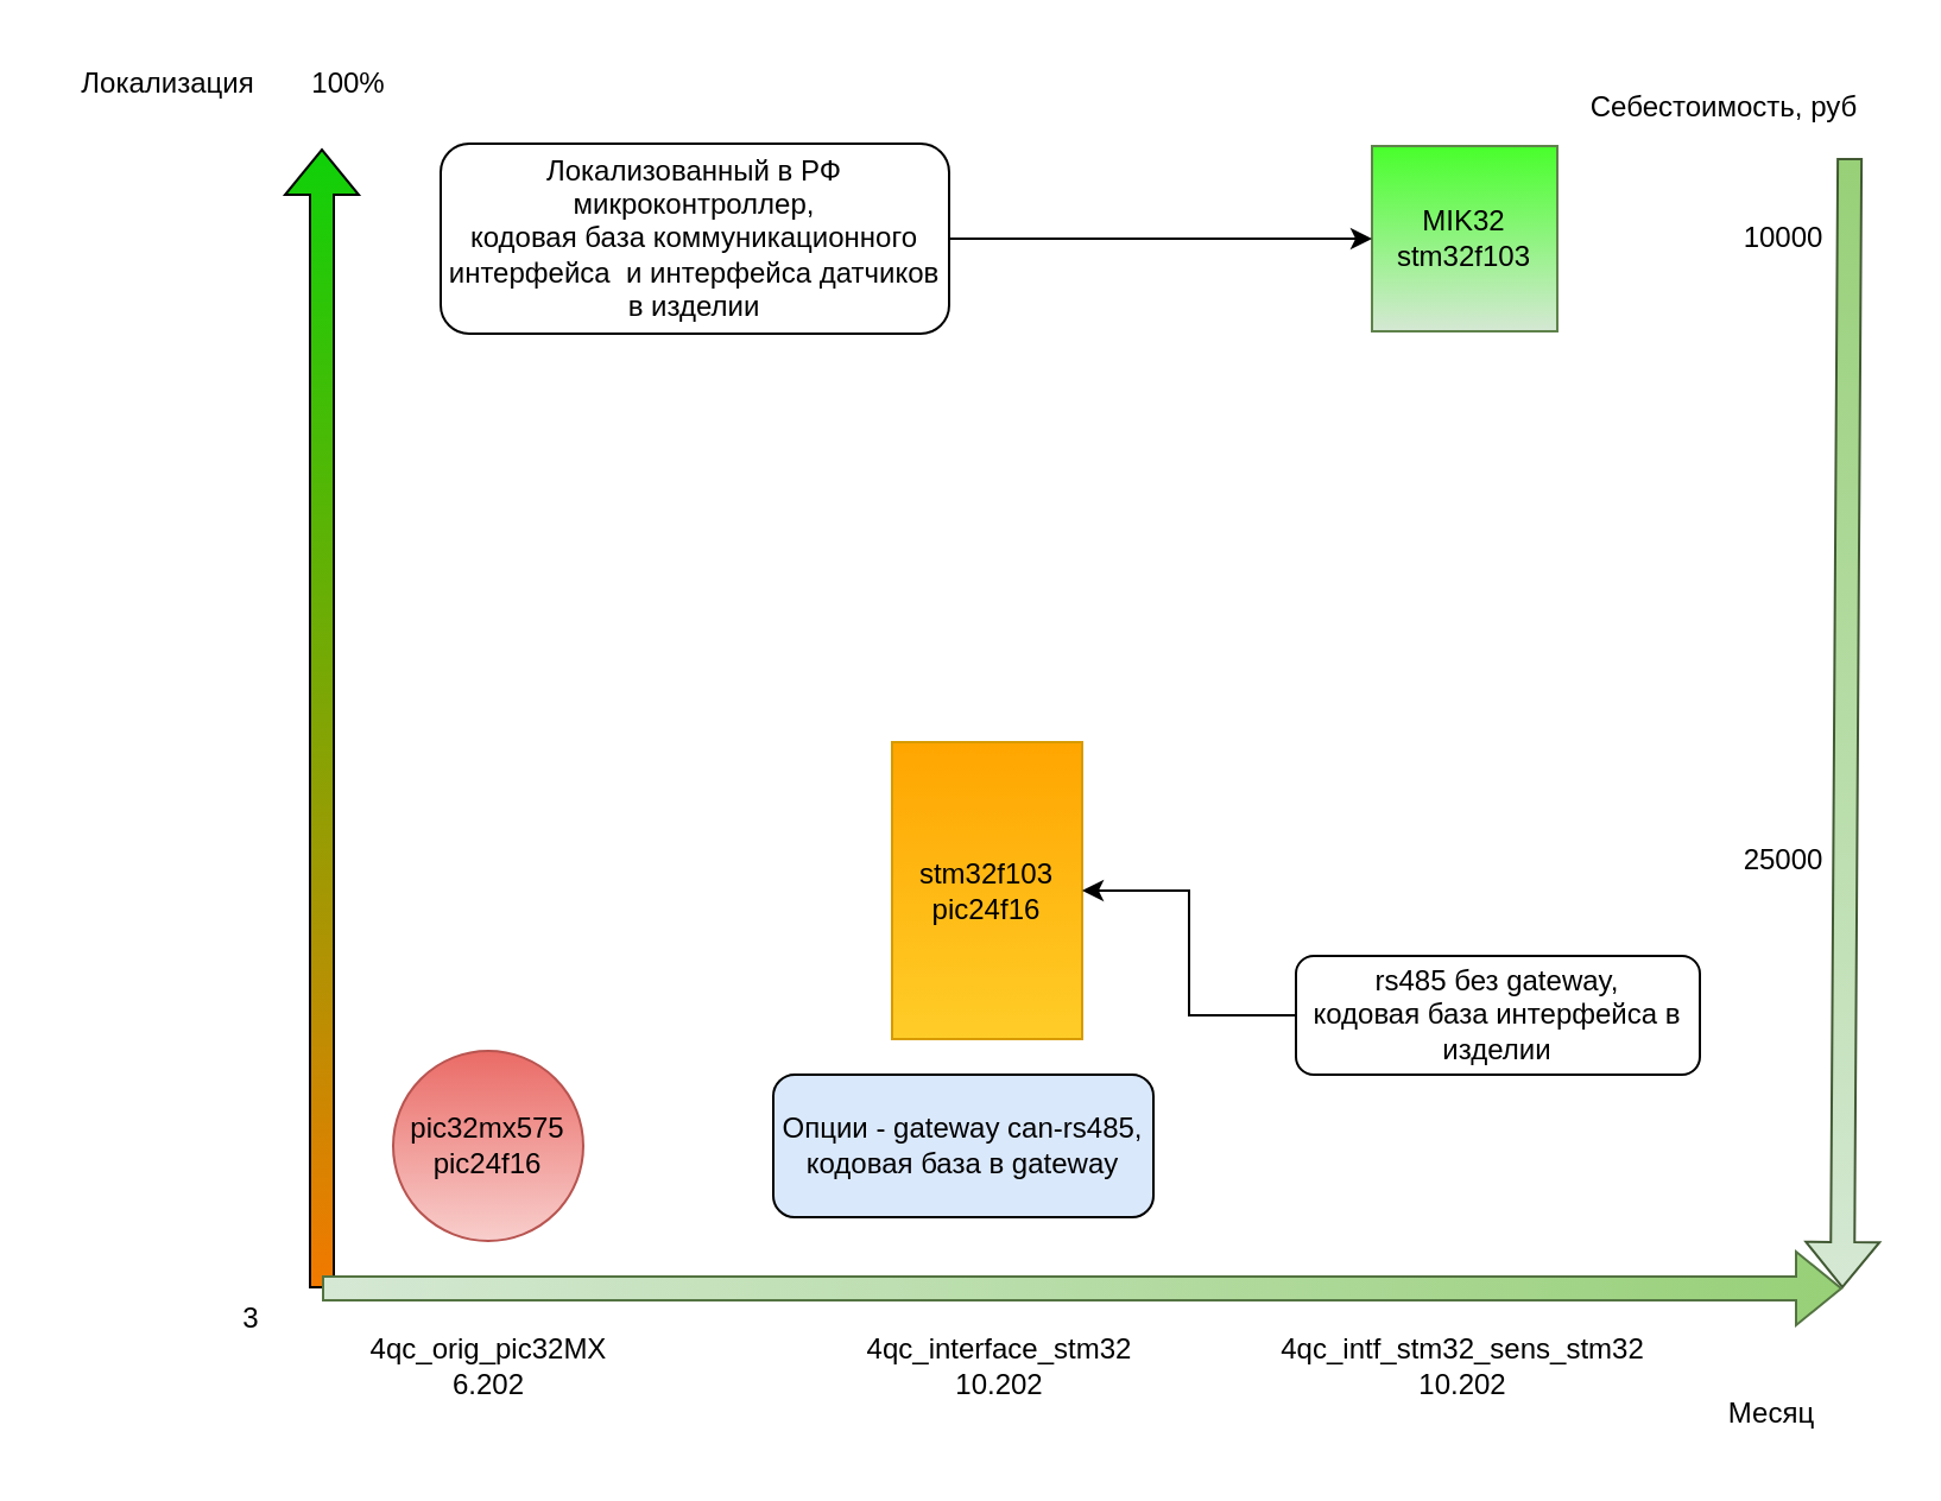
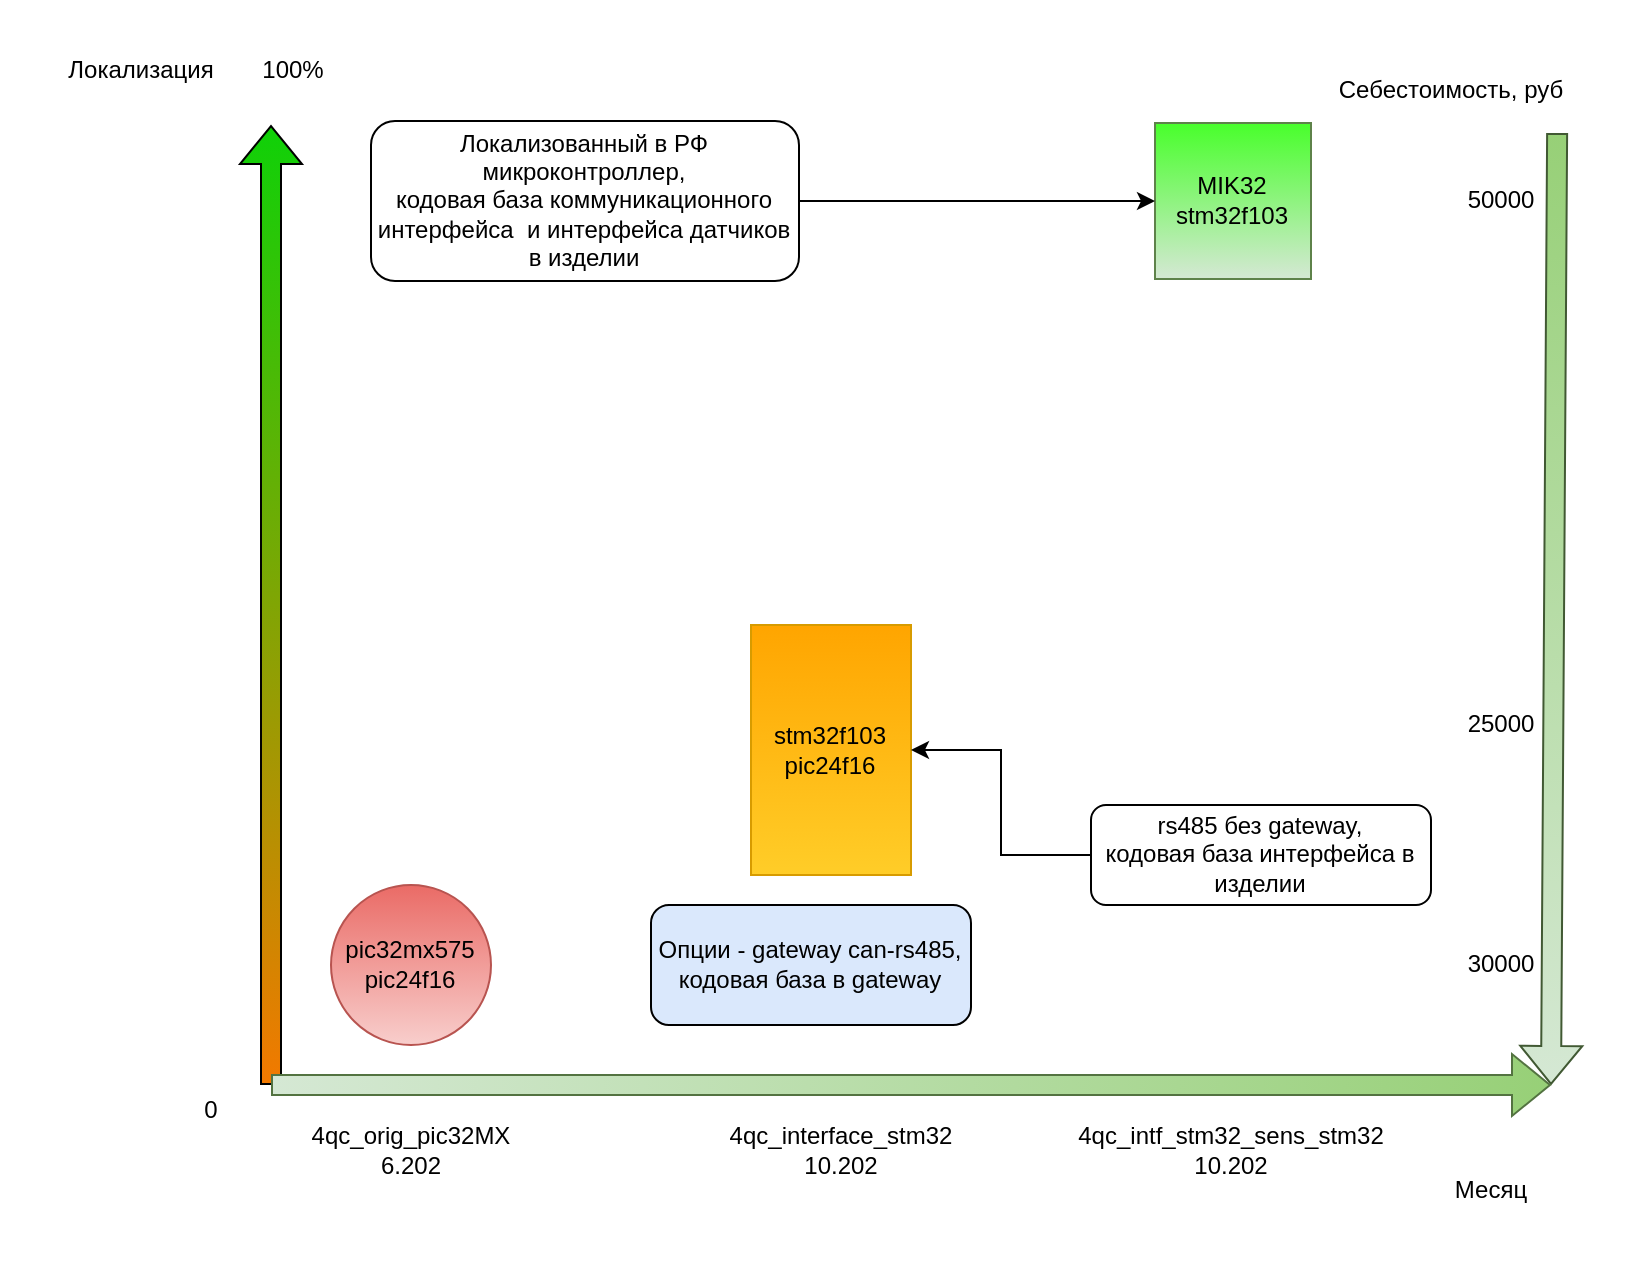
- <mxCell id="16" value="10000" style="text;html=1;align=center;verticalAlign=middle;resizable=0;points=[];autosize=1;strokeColor=none;fillColor=none;" parent="1" vertex="1"><mxGeometry x="720" y="85" width="60" height="30" as="geometry" /></mxCell>
+ <mxCell id="16" value="50000" style="text;html=1;align=center;verticalAlign=middle;resizable=0;points=[];autosize=1;strokeColor=none;fillColor=none;" parent="1" vertex="1"><mxGeometry x="720" y="85" width="60" height="30" as="geometry" /></mxCell>
+ <mxCell id="18" value="30000" style="text;html=1;align=center;verticalAlign=middle;resizable=0;points=[];autosize=1;strokeColor=none;fillColor=none;" parent="1" vertex="1"><mxGeometry x="720" y="467" width="60" height="30" as="geometry" /></mxCell>
- <mxCell id="12" value="3" style="text;html=1;align=center;verticalAlign=middle;resizable=0;points=[];autosize=1;strokeColor=none;fillColor=none;" parent="1" vertex="1"><mxGeometry x="90" y="540" width="30" height="30" as="geometry" /></mxCell>
+ <mxCell id="12" value="0" style="text;html=1;align=center;verticalAlign=middle;resizable=0;points=[];autosize=1;strokeColor=none;fillColor=none;" parent="1" vertex="1"><mxGeometry x="90" y="540" width="30" height="30" as="geometry" /></mxCell>
